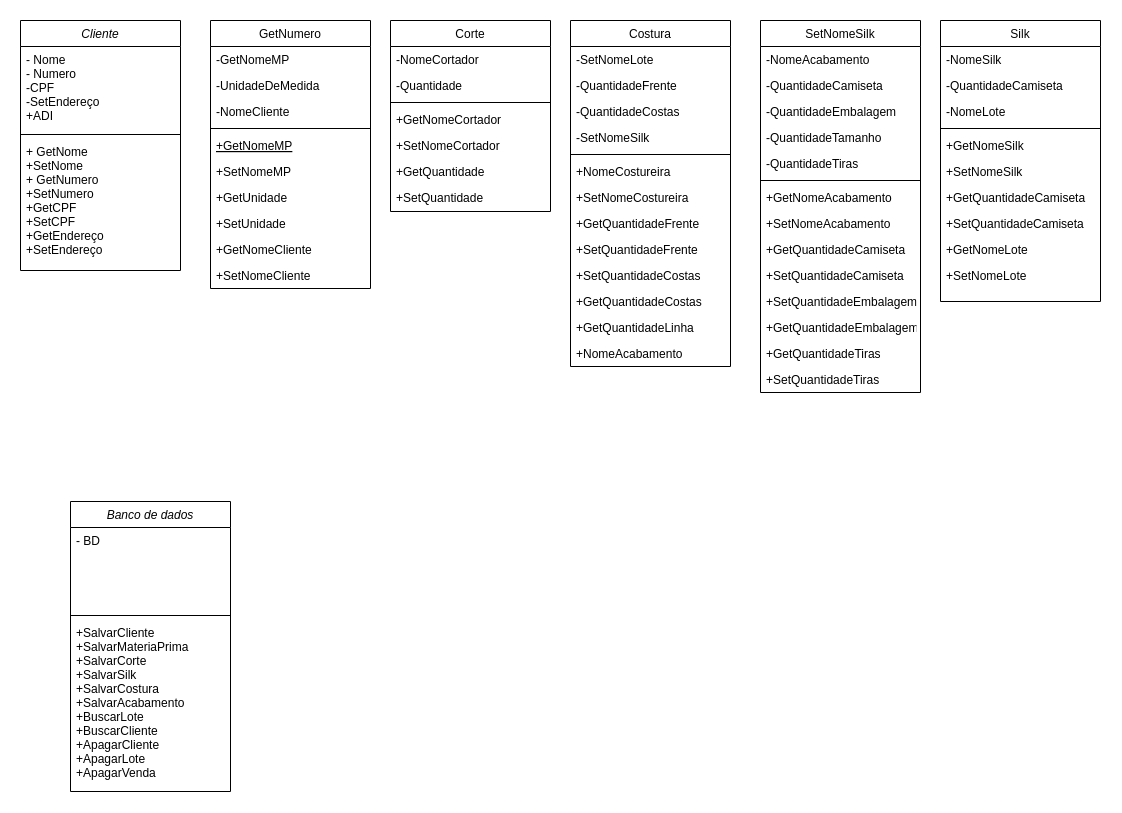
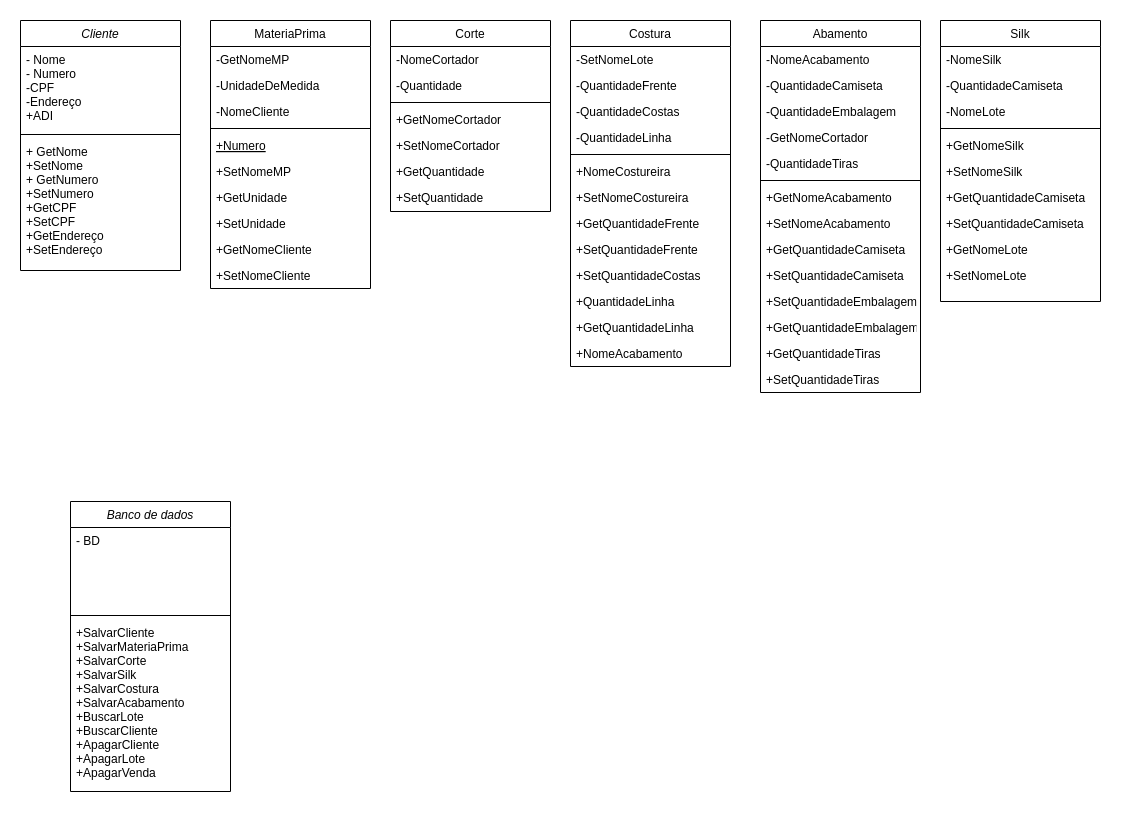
- <mxCell id="6" value="GetNumero" style="swimlane;fontStyle=0;align=center;verticalAlign=top;childLayout=stackLayout;horizontal=1;startSize=26;horizontalStack=0;resizeParent=1;resizeLast=0;collapsible=1;marginBottom=0;rounded=0;shadow=0;strokeWidth=1;" parent="1" vertex="1"><mxGeometry x="210" y="20" width="160" height="268" as="geometry"><mxRectangle x="130" y="380" width="160" height="26" as="alternateBounds" /></mxGeometry></mxCell>
+ <mxCell id="6" value="MateriaPrima" style="swimlane;fontStyle=0;align=center;verticalAlign=top;childLayout=stackLayout;horizontal=1;startSize=26;horizontalStack=0;resizeParent=1;resizeLast=0;collapsible=1;marginBottom=0;rounded=0;shadow=0;strokeWidth=1;" parent="1" vertex="1"><mxGeometry x="210" y="20" width="160" height="268" as="geometry"><mxRectangle x="130" y="380" width="160" height="26" as="alternateBounds" /></mxGeometry></mxCell>
- <mxCell id="39" value="SetNomeSilk" style="swimlane;fontStyle=0;align=center;verticalAlign=top;childLayout=stackLayout;horizontal=1;startSize=26;horizontalStack=0;resizeParent=1;resizeLast=0;collapsible=1;marginBottom=0;rounded=0;shadow=0;strokeWidth=1;" parent="1" vertex="1"><mxGeometry x="760" y="20" width="160" height="372" as="geometry"><mxRectangle x="550" y="140" width="160" height="26" as="alternateBounds" /></mxGeometry></mxCell>
+ <mxCell id="39" value="Abamento" style="swimlane;fontStyle=0;align=center;verticalAlign=top;childLayout=stackLayout;horizontal=1;startSize=26;horizontalStack=0;resizeParent=1;resizeLast=0;collapsible=1;marginBottom=0;rounded=0;shadow=0;strokeWidth=1;" parent="1" vertex="1"><mxGeometry x="760" y="20" width="160" height="372" as="geometry"><mxRectangle x="550" y="140" width="160" height="26" as="alternateBounds" /></mxGeometry></mxCell>
- <mxCell id="3" value="- Nome&#10;- Numero&#10;-CPF&#10;-SetEndereço&#10;+ADI" style="text;align=left;verticalAlign=top;spacingLeft=4;spacingRight=4;overflow=hidden;rotatable=0;points=[[0,0.5],[1,0.5]];portConstraint=eastwest;" parent="2" vertex="1"><mxGeometry y="26" width="160" height="84" as="geometry" /></mxCell>
+ <mxCell id="3" value="- Nome&#10;- Numero&#10;-CPF&#10;-Endereço&#10;+ADI" style="text;align=left;verticalAlign=top;spacingLeft=4;spacingRight=4;overflow=hidden;rotatable=0;points=[[0,0.5],[1,0.5]];portConstraint=eastwest;" parent="2" vertex="1"><mxGeometry y="26" width="160" height="84" as="geometry" /></mxCell>
- <mxCell id="29" value="-SetNomeSilk" style="text;align=left;verticalAlign=top;spacingLeft=4;spacingRight=4;overflow=hidden;rotatable=0;points=[[0,0.5],[1,0.5]];portConstraint=eastwest;rounded=0;shadow=0;html=0;" parent="25" vertex="1"><mxGeometry y="104" width="160" height="26" as="geometry" /></mxCell>
+ <mxCell id="29" value="-QuantidadeLinha" style="text;align=left;verticalAlign=top;spacingLeft=4;spacingRight=4;overflow=hidden;rotatable=0;points=[[0,0.5],[1,0.5]];portConstraint=eastwest;rounded=0;shadow=0;html=0;" parent="25" vertex="1"><mxGeometry y="104" width="160" height="26" as="geometry" /></mxCell>
- <mxCell id="43" value="-QuantidadeTamanho" style="text;align=left;verticalAlign=top;spacingLeft=4;spacingRight=4;overflow=hidden;rotatable=0;points=[[0,0.5],[1,0.5]];portConstraint=eastwest;rounded=0;shadow=0;html=0;" parent="39" vertex="1"><mxGeometry y="104" width="160" height="26" as="geometry" /></mxCell>
+ <mxCell id="43" value="-GetNomeCortador" style="text;align=left;verticalAlign=top;spacingLeft=4;spacingRight=4;overflow=hidden;rotatable=0;points=[[0,0.5],[1,0.5]];portConstraint=eastwest;rounded=0;shadow=0;html=0;" parent="39" vertex="1"><mxGeometry y="104" width="160" height="26" as="geometry" /></mxCell>
- <mxCell id="11" value="+GetNomeMP" style="text;align=left;verticalAlign=top;spacingLeft=4;spacingRight=4;overflow=hidden;rotatable=0;points=[[0,0.5],[1,0.5]];portConstraint=eastwest;fontStyle=4" parent="6" vertex="1"><mxGeometry y="112" width="160" height="26" as="geometry" /></mxCell>
+ <mxCell id="11" value="+Numero" style="text;align=left;verticalAlign=top;spacingLeft=4;spacingRight=4;overflow=hidden;rotatable=0;points=[[0,0.5],[1,0.5]];portConstraint=eastwest;fontStyle=4" parent="6" vertex="1"><mxGeometry y="112" width="160" height="26" as="geometry" /></mxCell>
- <mxCell id="36" value="+GetQuantidadeCostas" style="text;align=left;verticalAlign=top;spacingLeft=4;spacingRight=4;overflow=hidden;rotatable=0;points=[[0,0.5],[1,0.5]];portConstraint=eastwest;rounded=0;shadow=0;html=0;" parent="25" vertex="1"><mxGeometry y="268" width="160" height="26" as="geometry" /></mxCell>
+ <mxCell id="36" value="+QuantidadeLinha" style="text;align=left;verticalAlign=top;spacingLeft=4;spacingRight=4;overflow=hidden;rotatable=0;points=[[0,0.5],[1,0.5]];portConstraint=eastwest;rounded=0;shadow=0;html=0;" parent="25" vertex="1"><mxGeometry y="268" width="160" height="26" as="geometry" /></mxCell>
